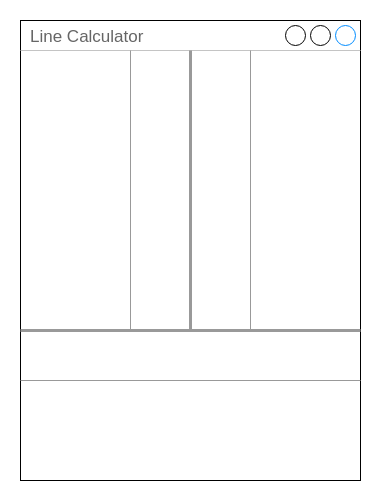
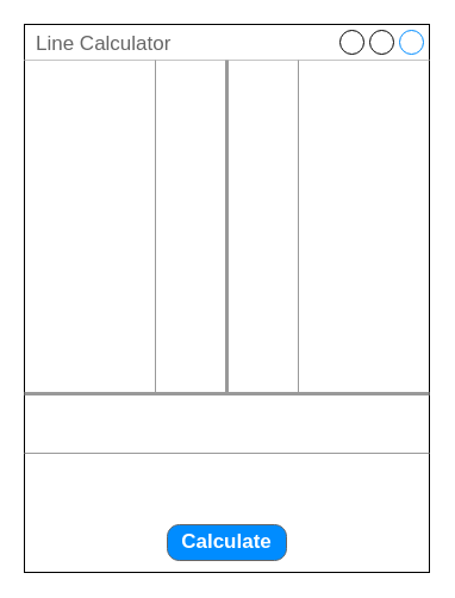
+ <mxCell id="8" value="Calculate" style="strokeWidth=1;shadow=0;dashed=0;align=center;html=1;shape=mxgraph.mockup.buttons.button;strokeColor=#666666;fontColor=#ffffff;mainText=;buttonStyle=round;fontSize=17;fontStyle=1;fillColor=#008cff;whiteSpace=wrap;" vertex="1" parent="1"><mxGeometry x="140" y="440" width="100" height="30" as="geometry" /></mxCell>
